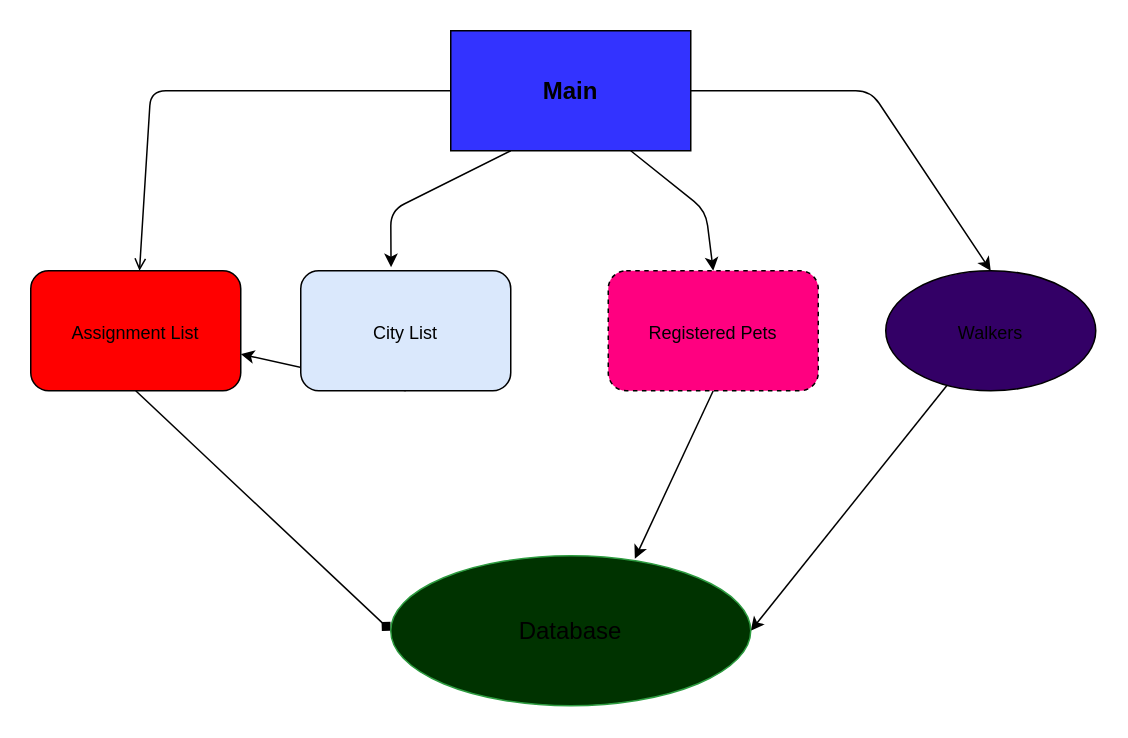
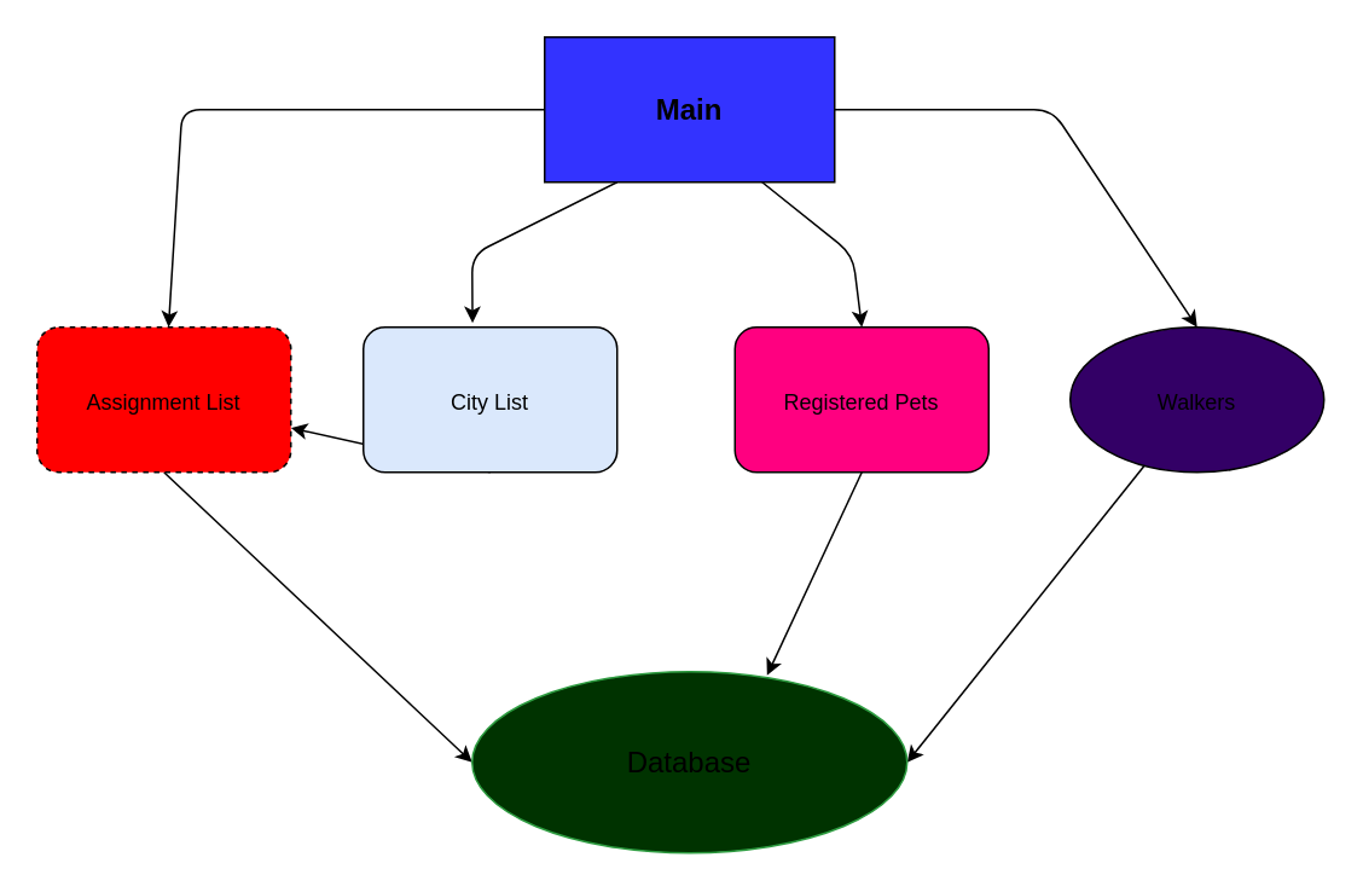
- <mxCell id="2" style="edgeStyle=none;html=1;fontSize=18;endArrow=open;" parent="1" source="6" target="8" edge="1"><mxGeometry relative="1" as="geometry"><Array as="points"><mxPoint x="100" y="60" /></Array></mxGeometry></mxCell>
+ <mxCell id="2" style="edgeStyle=none;html=1;fontSize=18;" parent="1" source="6" target="8" edge="1"><mxGeometry relative="1" as="geometry"><Array as="points"><mxPoint x="100" y="60" /></Array></mxGeometry></mxCell>
- <mxCell id="8" value="&lt;span style=&quot;font-size: 12px;&quot;&gt;Assignment List&lt;/span&gt;" style="rounded=1;whiteSpace=wrap;html=1;fontSize=18;fillColor=#FF0000;" parent="1" vertex="1"><mxGeometry x="20" y="180" width="140" height="80" as="geometry" /></mxCell>
+ <mxCell id="8" value="&lt;span style=&quot;font-size: 12px;&quot;&gt;Assignment List&lt;/span&gt;" style="rounded=1;whiteSpace=wrap;html=1;fontSize=18;fillColor=#FF0000;dashed=1;" parent="1" vertex="1"><mxGeometry x="20" y="180" width="140" height="80" as="geometry" /></mxCell>
- <mxCell id="12" value="&lt;span style=&quot;font-size: 12px;&quot;&gt;Registered Pets&lt;/span&gt;" style="rounded=1;whiteSpace=wrap;html=1;fontSize=18;fillColor=#FF0080;dashed=1;" parent="1" vertex="1"><mxGeometry x="405" y="180" width="140" height="80" as="geometry" /></mxCell>
+ <mxCell id="12" value="&lt;span style=&quot;font-size: 12px;&quot;&gt;Registered Pets&lt;/span&gt;" style="rounded=1;whiteSpace=wrap;html=1;fontSize=18;fillColor=#FF0080;" parent="1" vertex="1"><mxGeometry x="405" y="180" width="140" height="80" as="geometry" /></mxCell>
- <mxCell id="7" style="edgeStyle=none;html=1;exitX=0.5;exitY=1;exitDx=0;exitDy=0;entryX=0;entryY=0.5;entryDx=0;entryDy=0;endArrow=diamond;" edge="1" parent="1" source="8" target="15"><mxGeometry relative="1" as="geometry" /></mxCell>
+ <mxCell id="7" style="edgeStyle=none;html=1;exitX=0.5;exitY=1;exitDx=0;exitDy=0;entryX=0;entryY=0.5;entryDx=0;entryDy=0;" edge="1" parent="1" source="8" target="15"><mxGeometry relative="1" as="geometry" /></mxCell>
